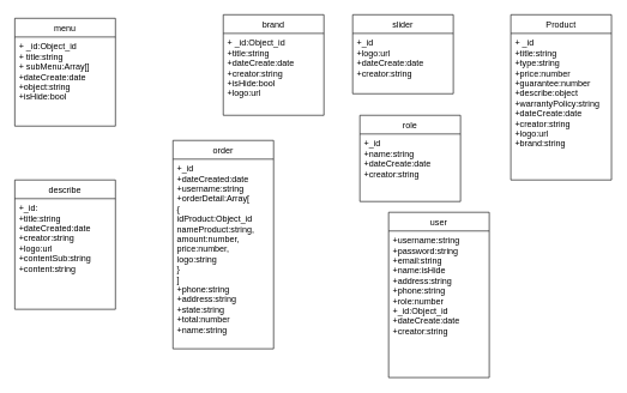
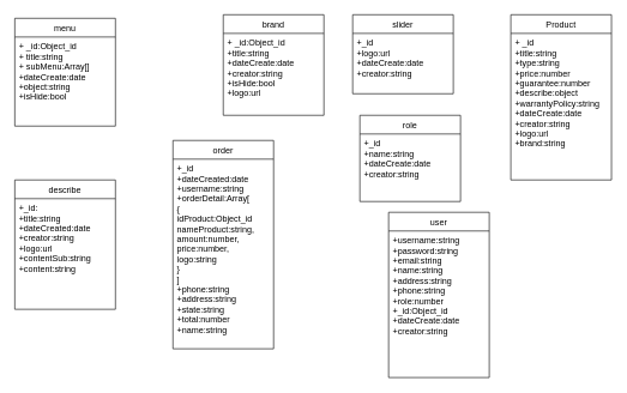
- <mxCell id="7" value="+username:string&#10;+password:string&#10;+email:string&#10;+name:isHide&#10;+address:string&#10;+phone:string&#10;+role:number&#10;+_id:Object_id&#10;+dateCreate:date&#10;+creator:string" style="text;strokeColor=none;fillColor=none;align=left;verticalAlign=top;spacingLeft=4;spacingRight=4;overflow=hidden;rotatable=0;points=[[0,0.5],[1,0.5]];portConstraint=eastwest;" parent="6" vertex="1"><mxGeometry y="26" width="140" height="204" as="geometry" /></mxCell>
+ <mxCell id="7" value="+username:string&#10;+password:string&#10;+email:string&#10;+name:string&#10;+address:string&#10;+phone:string&#10;+role:number&#10;+_id:Object_id&#10;+dateCreate:date&#10;+creator:string" style="text;strokeColor=none;fillColor=none;align=left;verticalAlign=top;spacingLeft=4;spacingRight=4;overflow=hidden;rotatable=0;points=[[0,0.5],[1,0.5]];portConstraint=eastwest;" parent="6" vertex="1"><mxGeometry y="26" width="140" height="204" as="geometry" /></mxCell>
